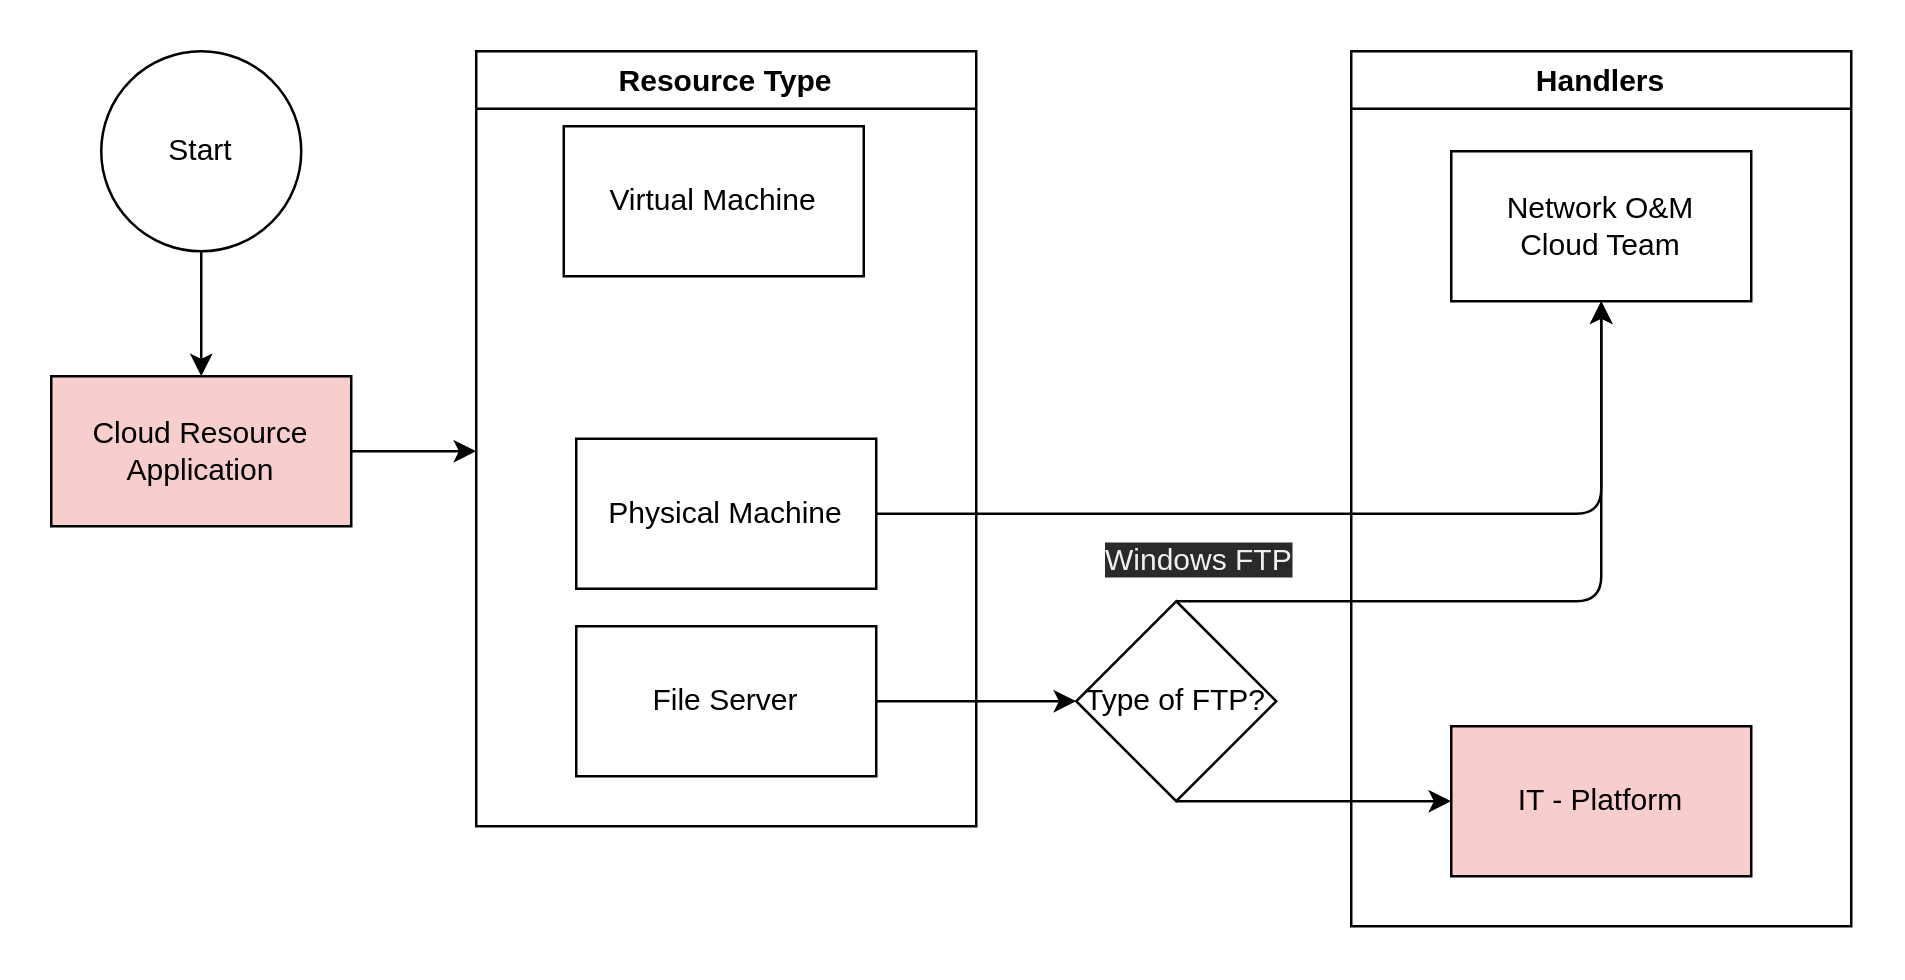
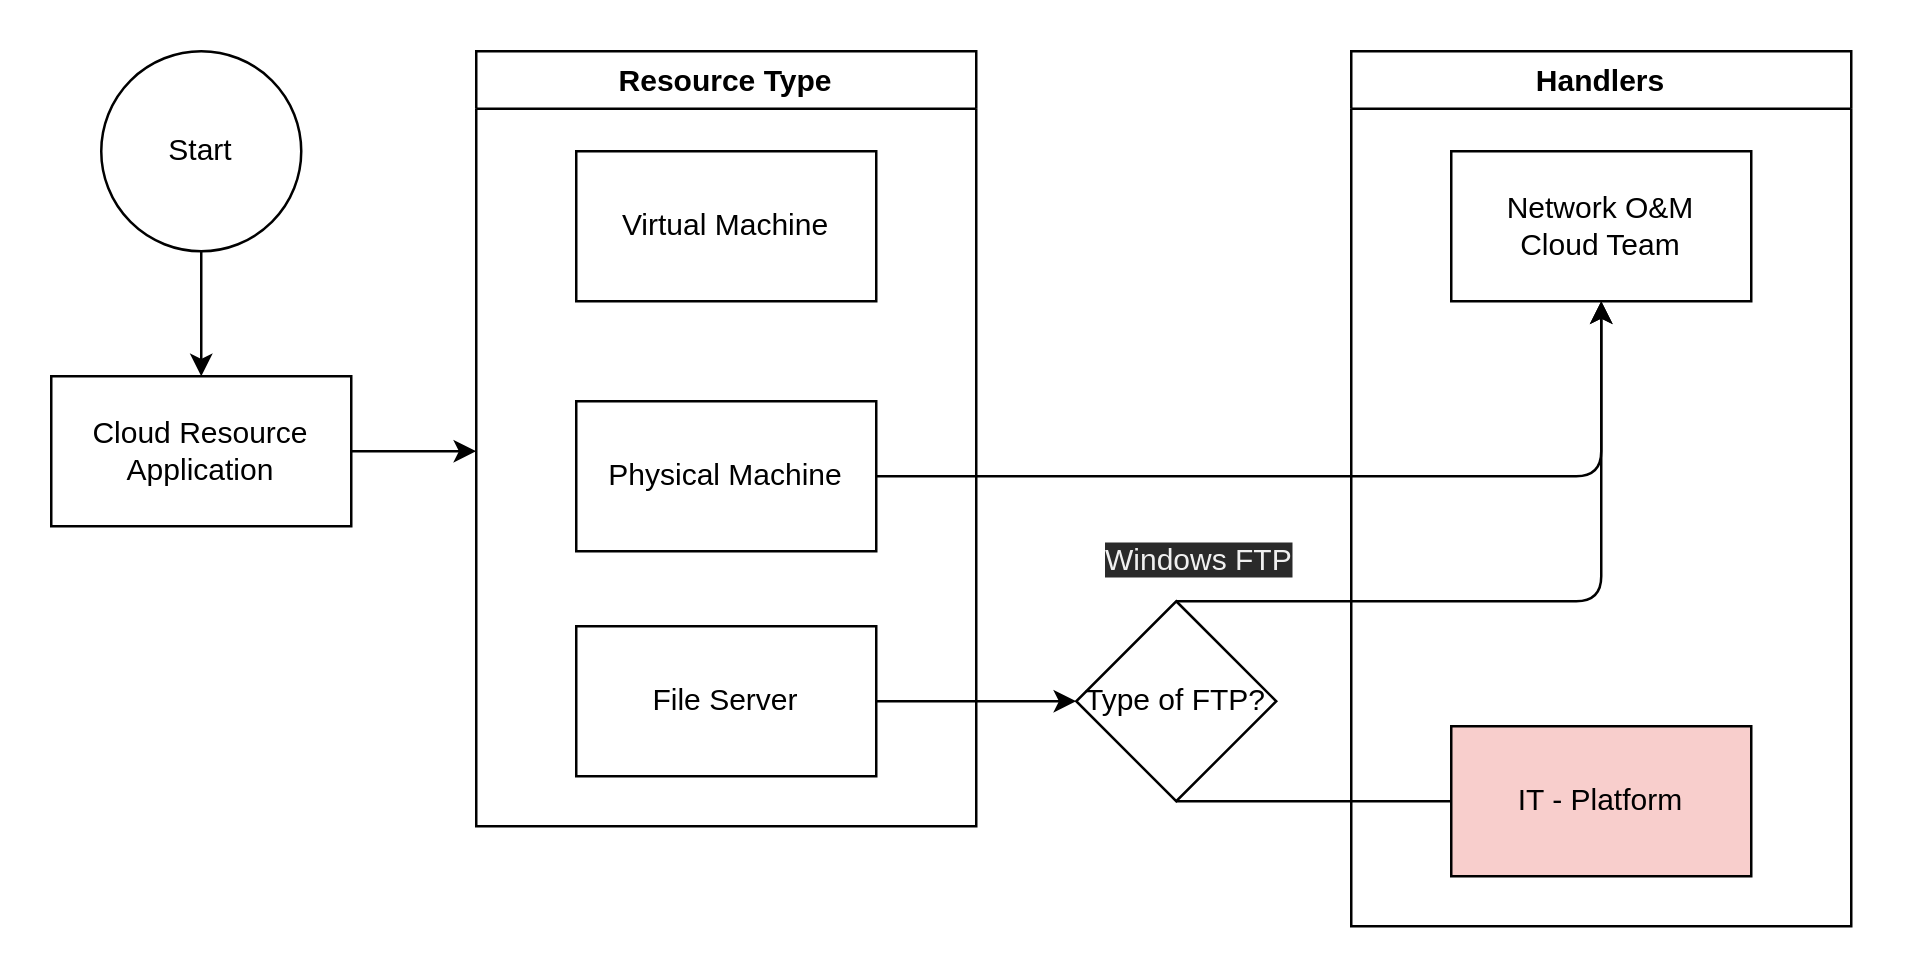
- <mxCell id="2" value="Virtual Machine" style="rounded=0;whiteSpace=wrap;html=1;" vertex="1" parent="1"><mxGeometry x="225" y="50" width="120" height="60" as="geometry" /></mxCell>
+ <mxCell id="2" value="Virtual Machine" style="rounded=0;whiteSpace=wrap;html=1;" vertex="1" parent="1"><mxGeometry x="230" y="60" width="120" height="60" as="geometry" /></mxCell>
- <mxCell id="15" value="Cloud Resource Application" style="rounded=0;whiteSpace=wrap;html=1;fillColor=#f8cecc;" vertex="1" parent="1"><mxGeometry x="20" y="150" width="120" height="60" as="geometry" /></mxCell>
+ <mxCell id="15" value="Cloud Resource Application" style="rounded=0;whiteSpace=wrap;html=1;" vertex="1" parent="1"><mxGeometry x="20" y="150" width="120" height="60" as="geometry" /></mxCell>
- <mxCell id="5" value="Physical Machine" style="rounded=0;whiteSpace=wrap;html=1;" vertex="1" parent="3"><mxGeometry x="40" y="155" width="120" height="60" as="geometry" /></mxCell>
+ <mxCell id="5" value="Physical Machine" style="rounded=0;whiteSpace=wrap;html=1;" vertex="1" parent="3"><mxGeometry x="40" y="140" width="120" height="60" as="geometry" /></mxCell>
- <mxCell id="8" style="edgeStyle=none;html=1;exitX=0.5;exitY=1;exitDx=0;exitDy=0;entryX=0;entryY=0.5;entryDx=0;entryDy=0;" edge="1" parent="1" source="10" target="11"><mxGeometry relative="1" as="geometry" /></mxCell>
+ <mxCell id="8" style="edgeStyle=none;html=1;exitX=0.5;exitY=1;exitDx=0;exitDy=0;entryX=0;entryY=0.5;entryDx=0;entryDy=0;endArrow=none;" edge="1" parent="1" source="10" target="11"><mxGeometry relative="1" as="geometry" /></mxCell>
